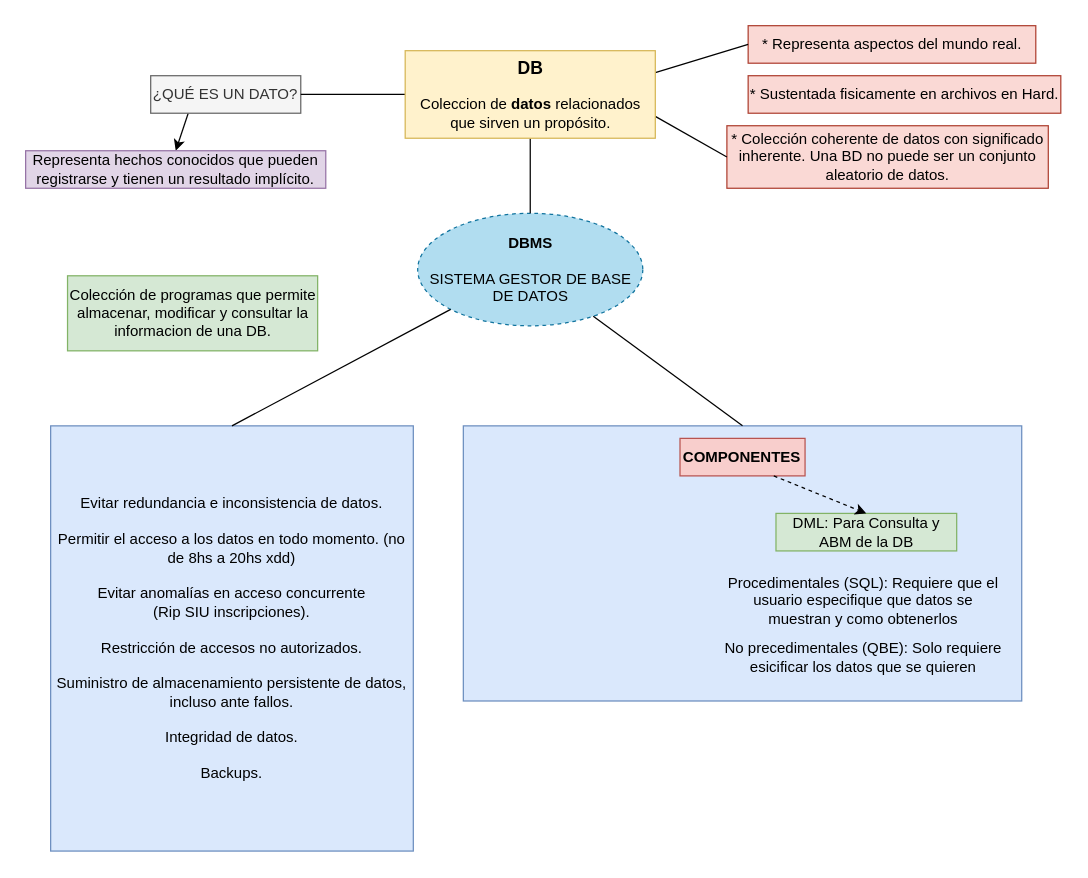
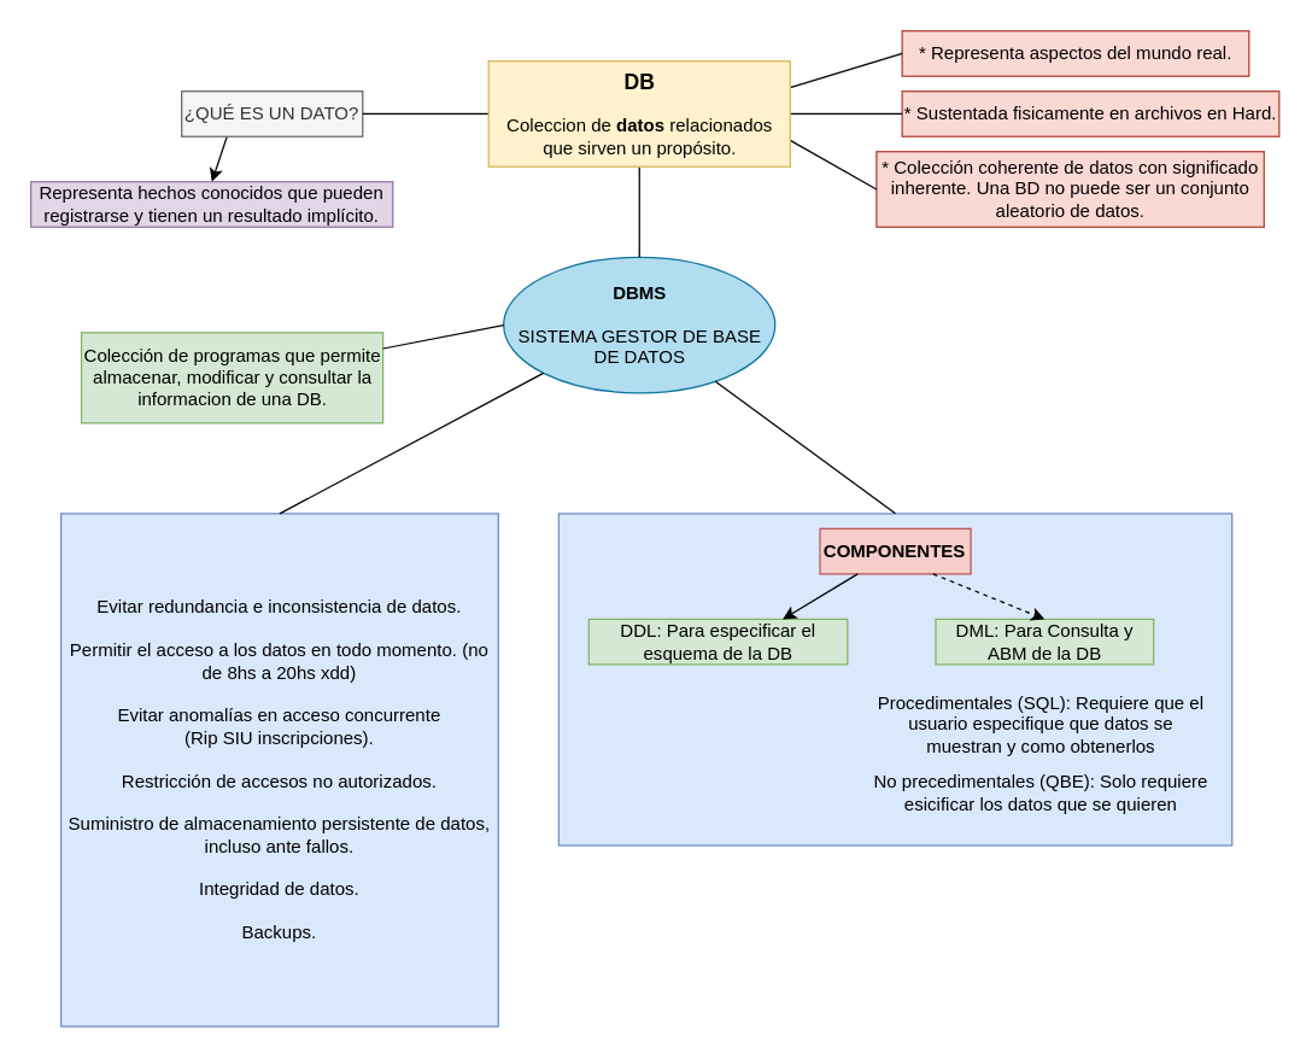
+ <mxCell id="22" value="" style="endArrow=none;html=1;rounded=0;exitX=0;exitY=0.5;exitDx=0;exitDy=0;entryX=1;entryY=0.5;entryDx=0;entryDy=0;" parent="1" source="6" target="28" edge="1"><mxGeometry width="50" height="50" relative="1" as="geometry"><mxPoint x="400" y="210" as="sourcePoint" /><mxPoint x="507.41" y="84.2" as="targetPoint" /></mxGeometry></mxCell>
- <mxCell id="7" value="&lt;b&gt;DBMS&lt;/b&gt;&lt;br&gt;&lt;br&gt;SISTEMA GESTOR DE BASE DE DATOS" style="ellipse;whiteSpace=wrap;html=1;fillColor=#b1ddf0;strokeColor=#10739e;dashed=1;" parent="1" vertex="1"><mxGeometry x="333.5" y="170" width="180" height="90" as="geometry" /></mxCell>
+ <mxCell id="7" value="&lt;b&gt;DBMS&lt;/b&gt;&lt;br&gt;&lt;br&gt;SISTEMA GESTOR DE BASE DE DATOS" style="ellipse;whiteSpace=wrap;html=1;fillColor=#b1ddf0;strokeColor=#10739e;" parent="1" vertex="1"><mxGeometry x="333.5" y="170" width="180" height="90" as="geometry" /></mxCell>
+ <mxCell id="19" value="" style="endArrow=none;html=1;rounded=0;exitX=0;exitY=0.5;exitDx=0;exitDy=0;" parent="1" source="7" target="14" edge="1"><mxGeometry width="50" height="50" relative="1" as="geometry"><mxPoint x="423.5" y="205" as="sourcePoint" /><mxPoint x="473.5" y="155" as="targetPoint" /></mxGeometry></mxCell>
+ <mxCell id="26" value="" style="endArrow=classic;html=1;rounded=0;exitX=0.25;exitY=1;exitDx=0;exitDy=0;entryX=0.75;entryY=0;entryDx=0;entryDy=0;" parent="1" source="8" target="9" edge="1"><mxGeometry width="50" height="50" relative="1" as="geometry"><mxPoint x="500" y="450" as="sourcePoint" /><mxPoint x="550" y="400" as="targetPoint" /></mxGeometry></mxCell>
+ <mxCell id="9" value="DDL: Para especificar el esquema de la DB" style="text;html=1;strokeColor=#82b366;fillColor=#d5e8d4;align=center;verticalAlign=middle;whiteSpace=wrap;rounded=0;" parent="1" vertex="1"><mxGeometry x="390" y="410" width="171.5" height="30" as="geometry" /></mxCell>
